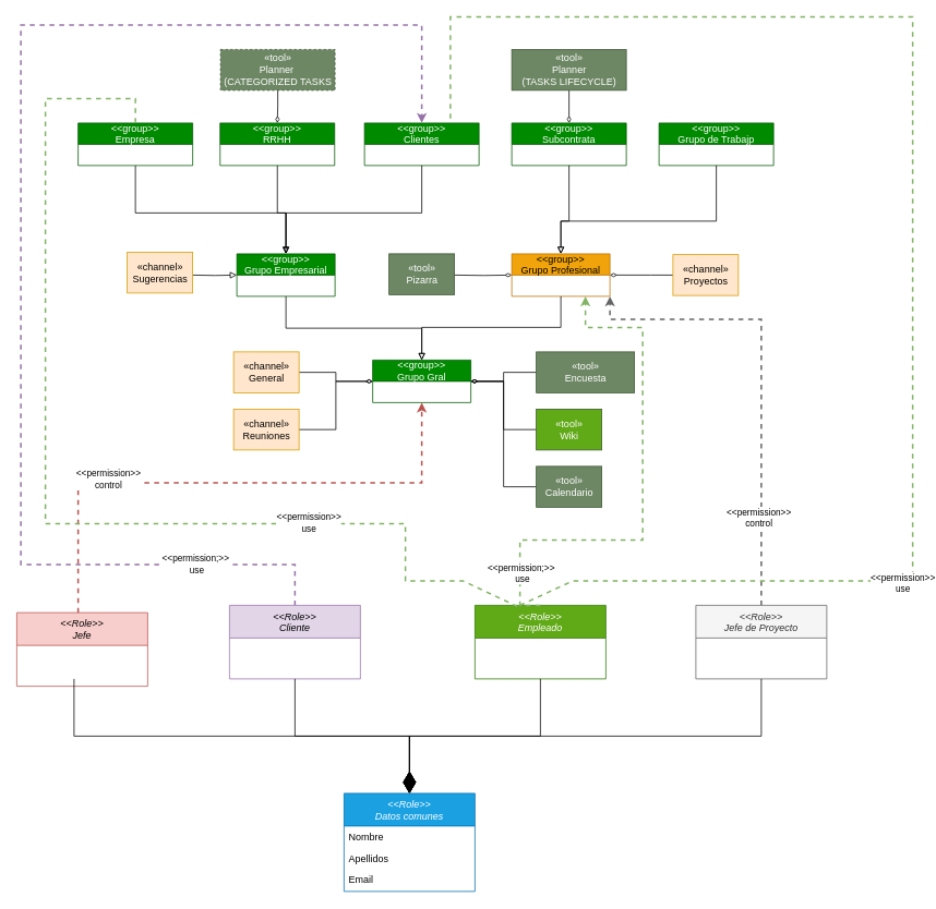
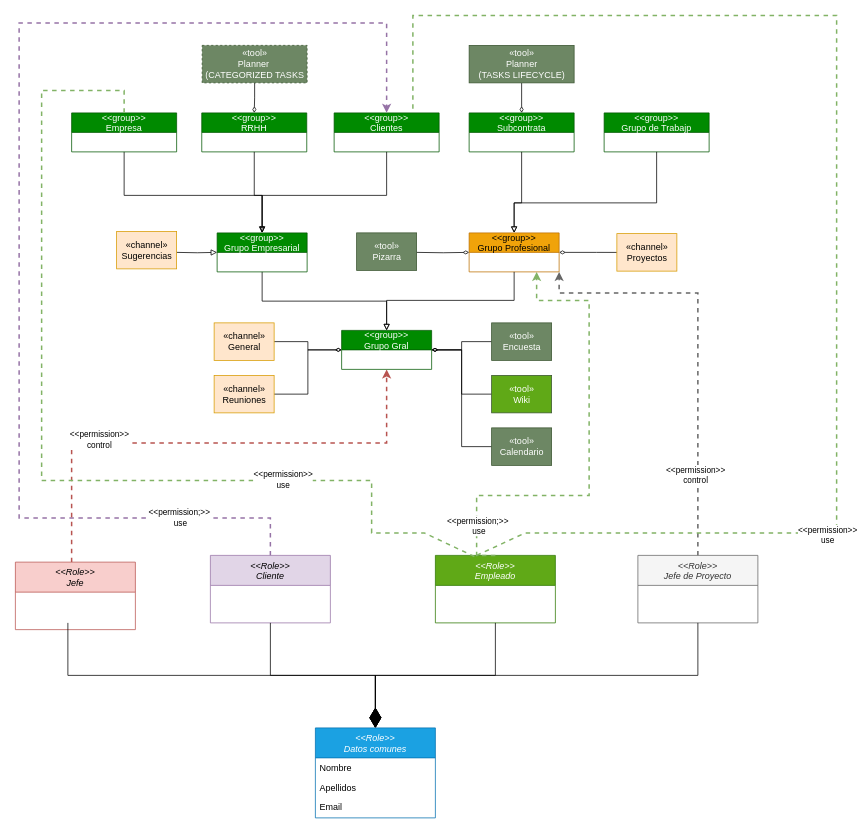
- <mxCell id="31" value="«tool»&lt;br&gt;Encuesta" style="html=1;fillColor=#6d8764;fontColor=#ffffff;strokeColor=#3A5431;" parent="1" vertex="1"><mxGeometry x="655" y="430" width="120" height="50" as="geometry" /></mxCell>
+ <mxCell id="31" value="«tool»&lt;br&gt;Encuesta" style="html=1;fillColor=#6d8764;fontColor=#ffffff;strokeColor=#3A5431;" parent="1" vertex="1"><mxGeometry x="655" y="430" width="80" height="50" as="geometry" /></mxCell>
